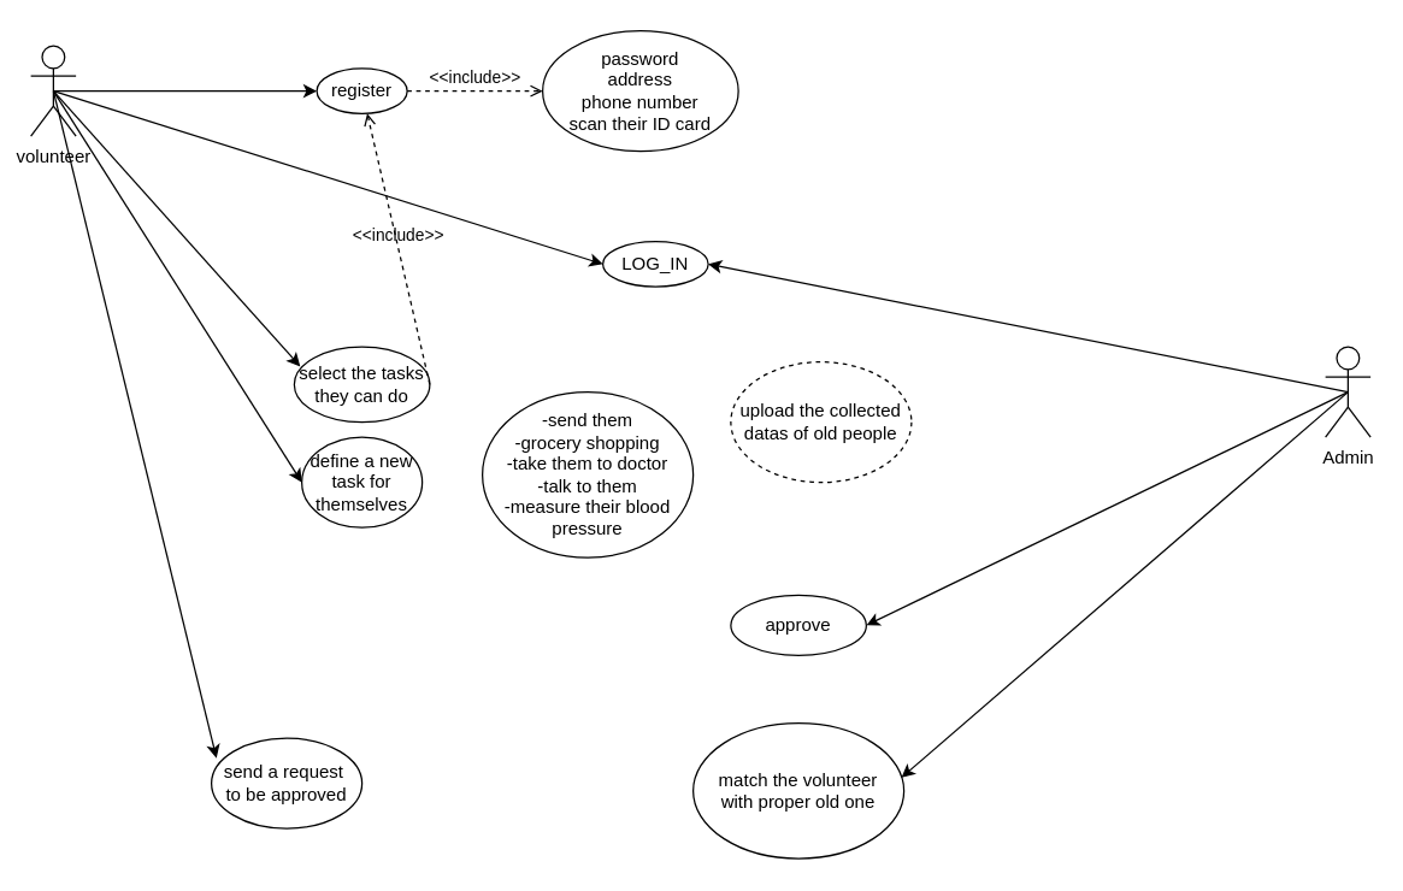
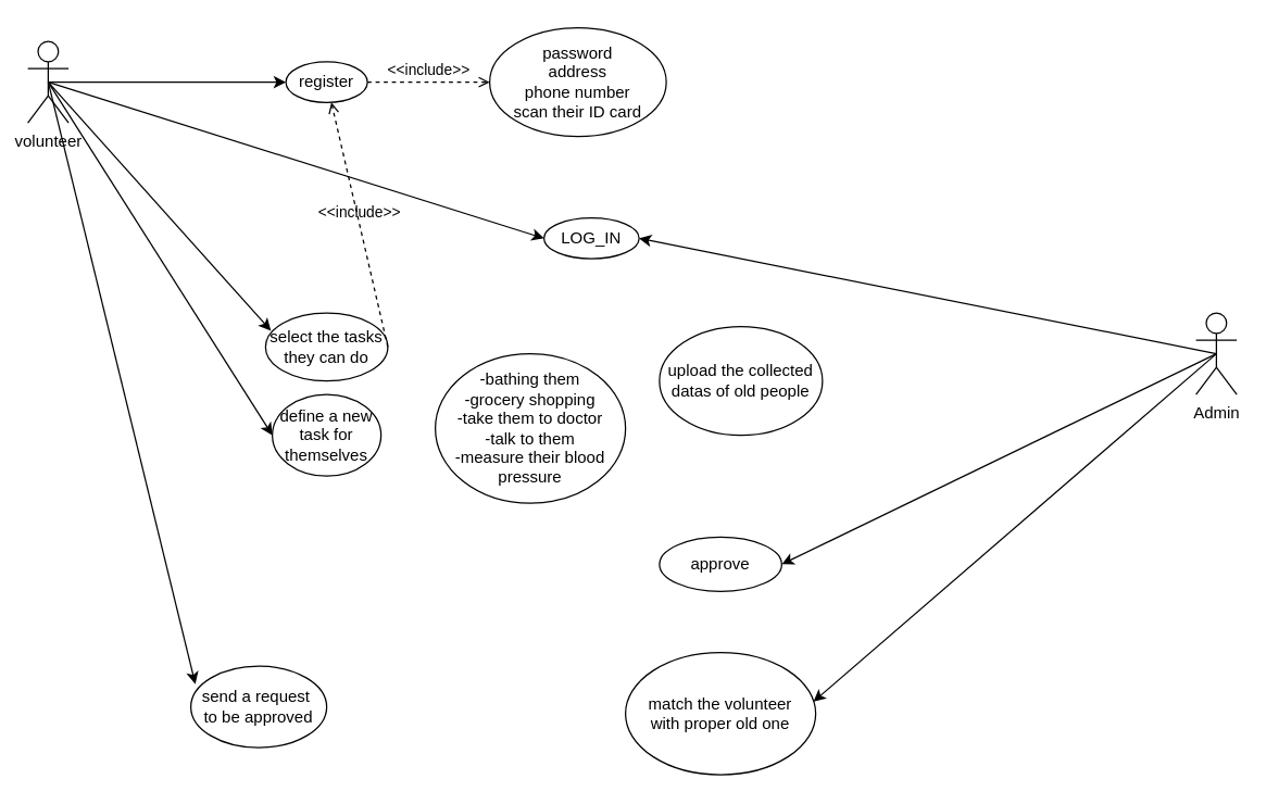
- <mxCell id="23" value="upload the collected datas of old people" style="ellipse;whiteSpace=wrap;html=1;dashed=1;" vertex="1" parent="1"><mxGeometry x="485" y="240" width="120" height="80" as="geometry" /></mxCell>
+ <mxCell id="23" value="upload the collected datas of old people" style="ellipse;whiteSpace=wrap;html=1;" vertex="1" parent="1"><mxGeometry x="485" y="240" width="120" height="80" as="geometry" /></mxCell>
- <mxCell id="21" value="-send them&lt;br&gt;-grocery shopping&lt;br&gt;-take them to doctor&lt;br&gt;-talk to them&lt;br&gt;-measure their blood pressure&lt;br&gt;" style="ellipse;whiteSpace=wrap;html=1;" vertex="1" parent="1"><mxGeometry x="320" y="260" width="140" height="110" as="geometry" /></mxCell>
+ <mxCell id="21" value="-bathing them&lt;br&gt;-grocery shopping&lt;br&gt;-take them to doctor&lt;br&gt;-talk to them&lt;br&gt;-measure their blood pressure&lt;br&gt;" style="ellipse;whiteSpace=wrap;html=1;" vertex="1" parent="1"><mxGeometry x="320" y="260" width="140" height="110" as="geometry" /></mxCell>
